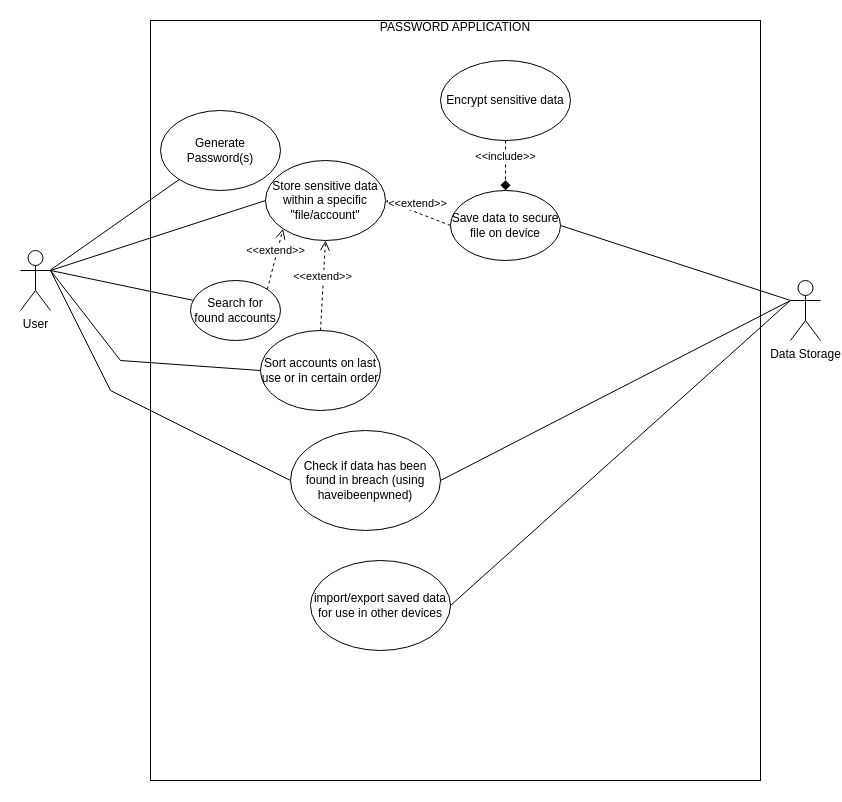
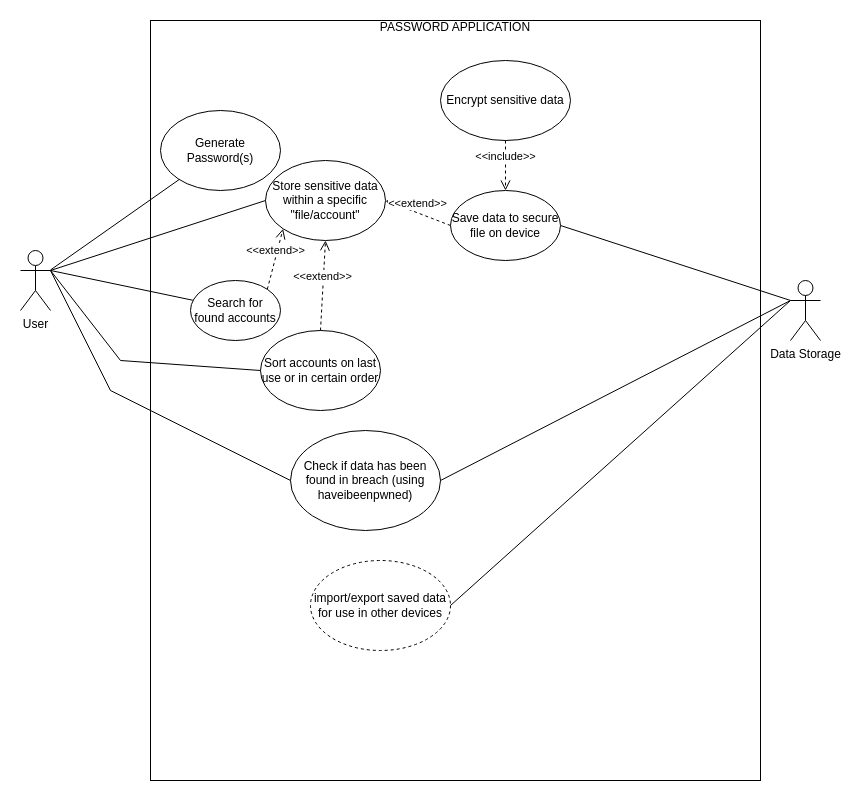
- <mxCell id="18" value="&amp;lt;&amp;lt;include&amp;gt;&amp;gt;" style="html=1;verticalAlign=bottom;endArrow=diamond;dashed=1;endSize=8;rounded=0;exitX=0.5;exitY=1;exitDx=0;exitDy=0;entryX=0.5;entryY=0;entryDx=0;entryDy=0;" edge="1" parent="1" source="16" target="17"><mxGeometry relative="1" as="geometry"><mxPoint x="450" y="470" as="sourcePoint" /><mxPoint x="840" y="460" as="targetPoint" /></mxGeometry></mxCell>
+ <mxCell id="18" value="&amp;lt;&amp;lt;include&amp;gt;&amp;gt;" style="html=1;verticalAlign=bottom;endArrow=open;dashed=1;endSize=8;rounded=0;exitX=0.5;exitY=1;exitDx=0;exitDy=0;entryX=0.5;entryY=0;entryDx=0;entryDy=0;" edge="1" parent="1" source="16" target="17"><mxGeometry relative="1" as="geometry"><mxPoint x="450" y="470" as="sourcePoint" /><mxPoint x="840" y="460" as="targetPoint" /></mxGeometry></mxCell>
- <mxCell id="21" value="import/export saved data for use in other devices" style="ellipse;whiteSpace=wrap;html=1;align=center;" vertex="1" parent="1"><mxGeometry x="310" y="560" width="140" height="90" as="geometry" /></mxCell>
+ <mxCell id="21" value="import/export saved data for use in other devices" style="ellipse;whiteSpace=wrap;html=1;align=center;dashed=1;" vertex="1" parent="1"><mxGeometry x="310" y="560" width="140" height="90" as="geometry" /></mxCell>
